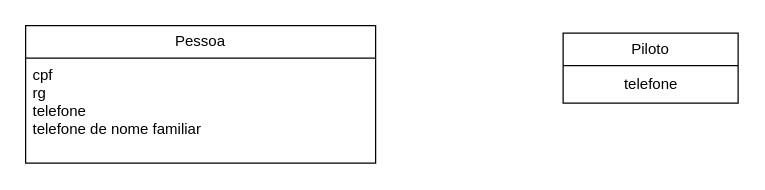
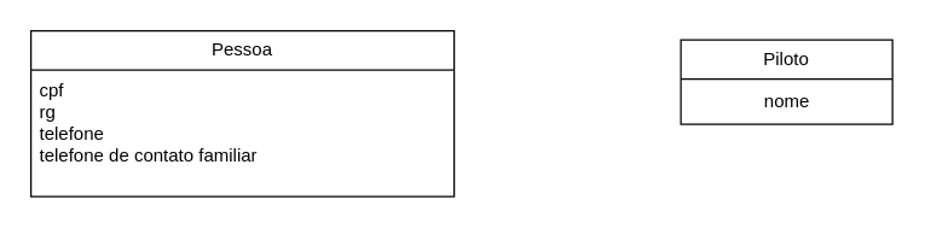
- <mxCell id="5" value="telefone" style="text;html=1;align=center;verticalAlign=middle;resizable=0;points=[];autosize=1;strokeColor=none;fillColor=none;" vertex="1" parent="4"><mxGeometry y="26" width="140" height="30" as="geometry" /></mxCell>
+ <mxCell id="5" value="nome" style="text;html=1;align=center;verticalAlign=middle;resizable=0;points=[];autosize=1;strokeColor=none;fillColor=none;" vertex="1" parent="4"><mxGeometry y="26" width="140" height="30" as="geometry" /></mxCell>
- <mxCell id="3" value="cpf&lt;br&gt;rg&lt;br&gt;telefone&lt;br&gt;telefone de nome familiar&lt;br&gt;" style="text;strokeColor=none;fillColor=none;align=left;verticalAlign=top;spacingLeft=4;spacingRight=4;overflow=hidden;rotatable=0;points=[[0,0.5],[1,0.5]];portConstraint=eastwest;whiteSpace=wrap;html=1;" vertex="1" parent="2"><mxGeometry y="26" width="280" height="84" as="geometry" /></mxCell>
+ <mxCell id="3" value="cpf&lt;br&gt;rg&lt;br&gt;telefone&lt;br&gt;telefone de contato familiar&lt;br&gt;" style="text;strokeColor=none;fillColor=none;align=left;verticalAlign=top;spacingLeft=4;spacingRight=4;overflow=hidden;rotatable=0;points=[[0,0.5],[1,0.5]];portConstraint=eastwest;whiteSpace=wrap;html=1;" vertex="1" parent="2"><mxGeometry y="26" width="280" height="84" as="geometry" /></mxCell>
